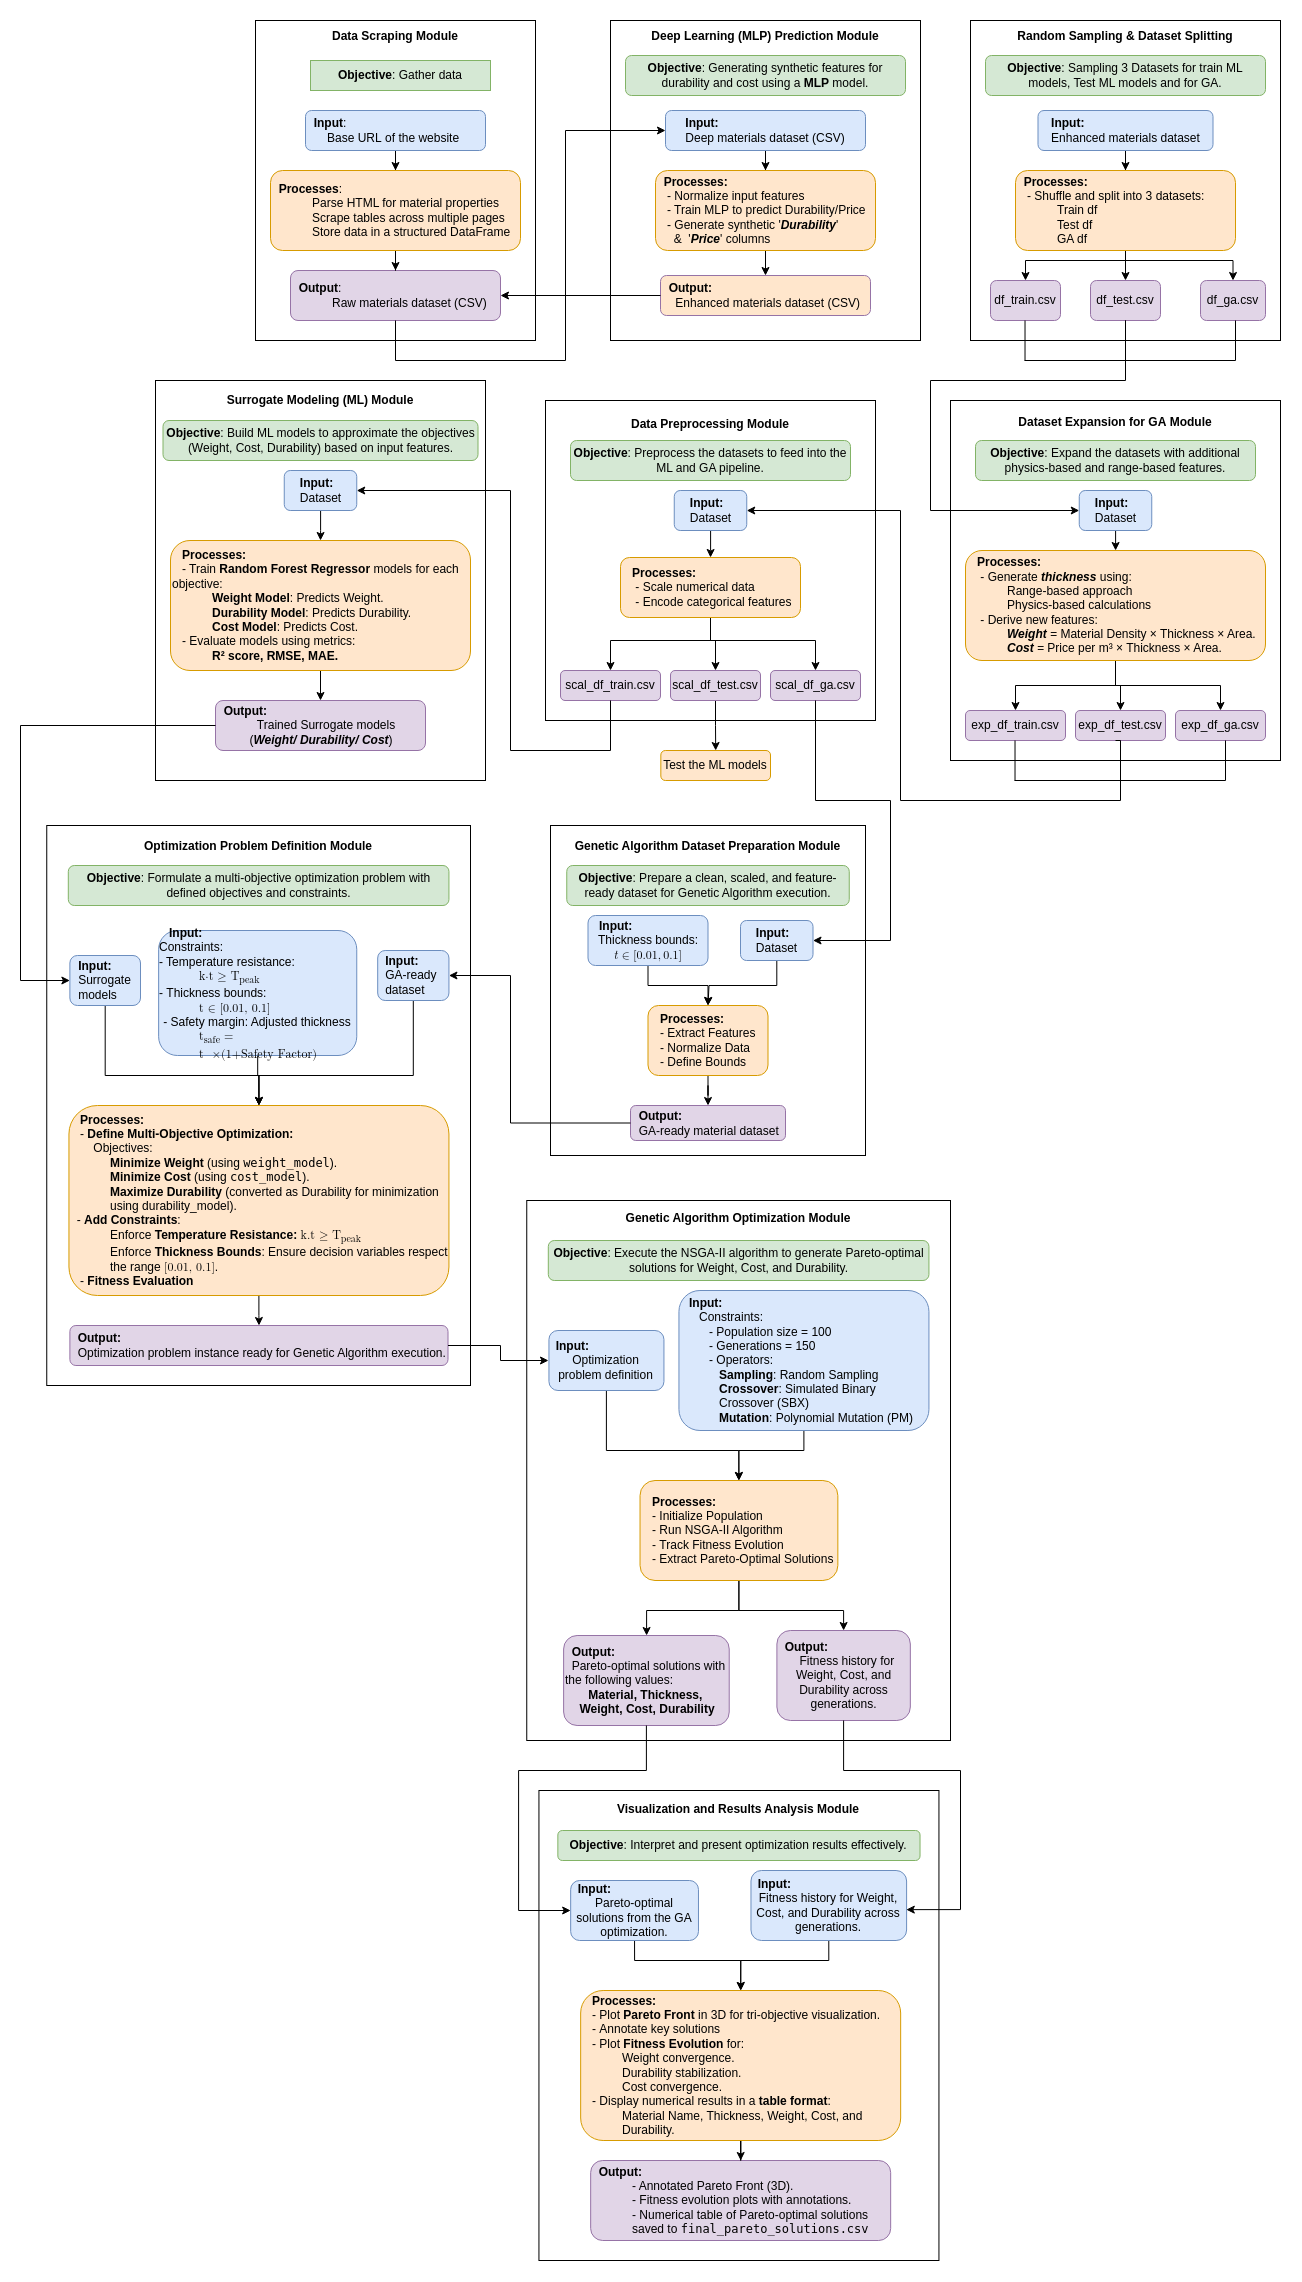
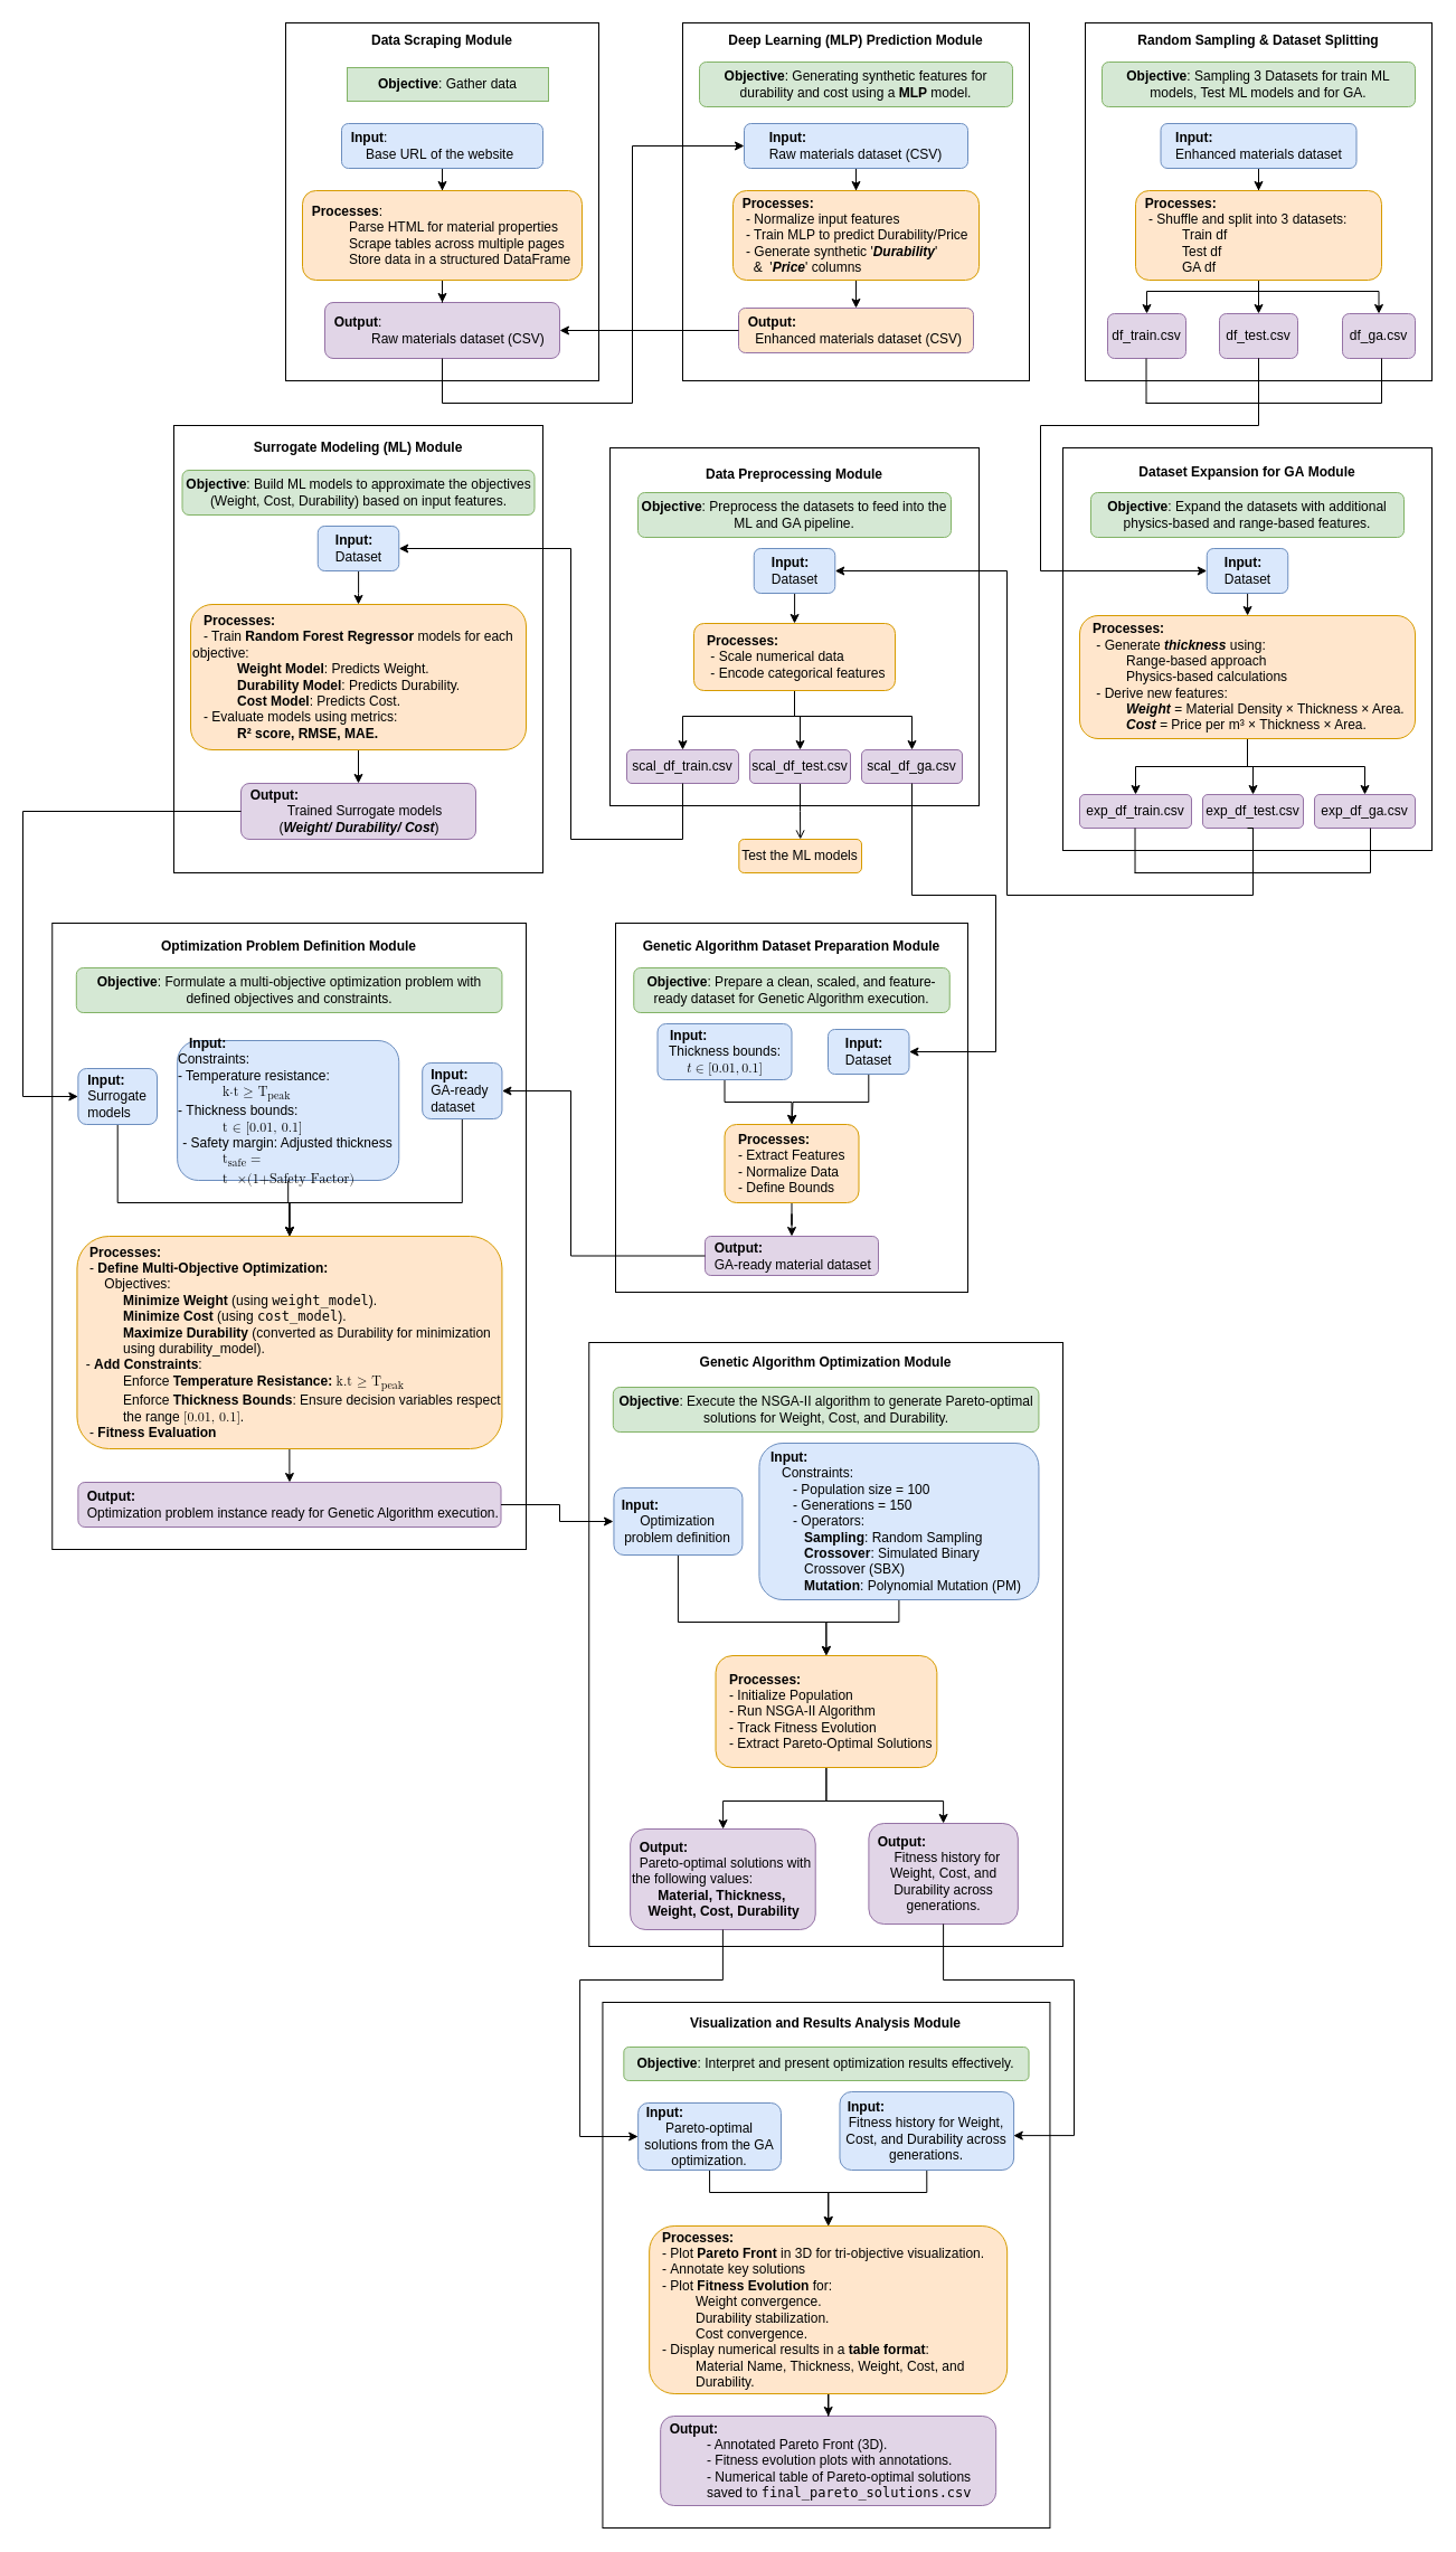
- <mxCell id="11" value="&lt;div style=&quot;text-align: left;&quot;&gt;&lt;b style=&quot;background-color: initial;&quot;&gt;Input:&lt;/b&gt;&lt;/div&gt;&lt;div style=&quot;text-align: left;&quot;&gt;Deep materials dataset (CSV)&lt;/div&gt;" style="rounded=1;whiteSpace=wrap;html=1;align=center;fillColor=#dae8fc;strokeColor=#6c8ebf;" vertex="1" parent="1"><mxGeometry x="665" y="110" width="200" height="40" as="geometry" /></mxCell>
+ <mxCell id="11" value="&lt;div style=&quot;text-align: left;&quot;&gt;&lt;b style=&quot;background-color: initial;&quot;&gt;Input:&lt;/b&gt;&lt;/div&gt;&lt;div style=&quot;text-align: left;&quot;&gt;Raw materials dataset (CSV)&lt;/div&gt;" style="rounded=1;whiteSpace=wrap;html=1;align=center;fillColor=#dae8fc;strokeColor=#6c8ebf;" vertex="1" parent="1"><mxGeometry x="665" y="110" width="200" height="40" as="geometry" /></mxCell>
- <mxCell id="54" style="edgeStyle=orthogonalEdgeStyle;rounded=0;orthogonalLoop=1;jettySize=auto;html=1;" edge="1" parent="1" source="55" target="114"><mxGeometry relative="1" as="geometry" /></mxCell>
+ <mxCell id="54" style="edgeStyle=orthogonalEdgeStyle;rounded=0;orthogonalLoop=1;jettySize=auto;html=1;endArrow=open;" edge="1" parent="1" source="55" target="114"><mxGeometry relative="1" as="geometry" /></mxCell>
